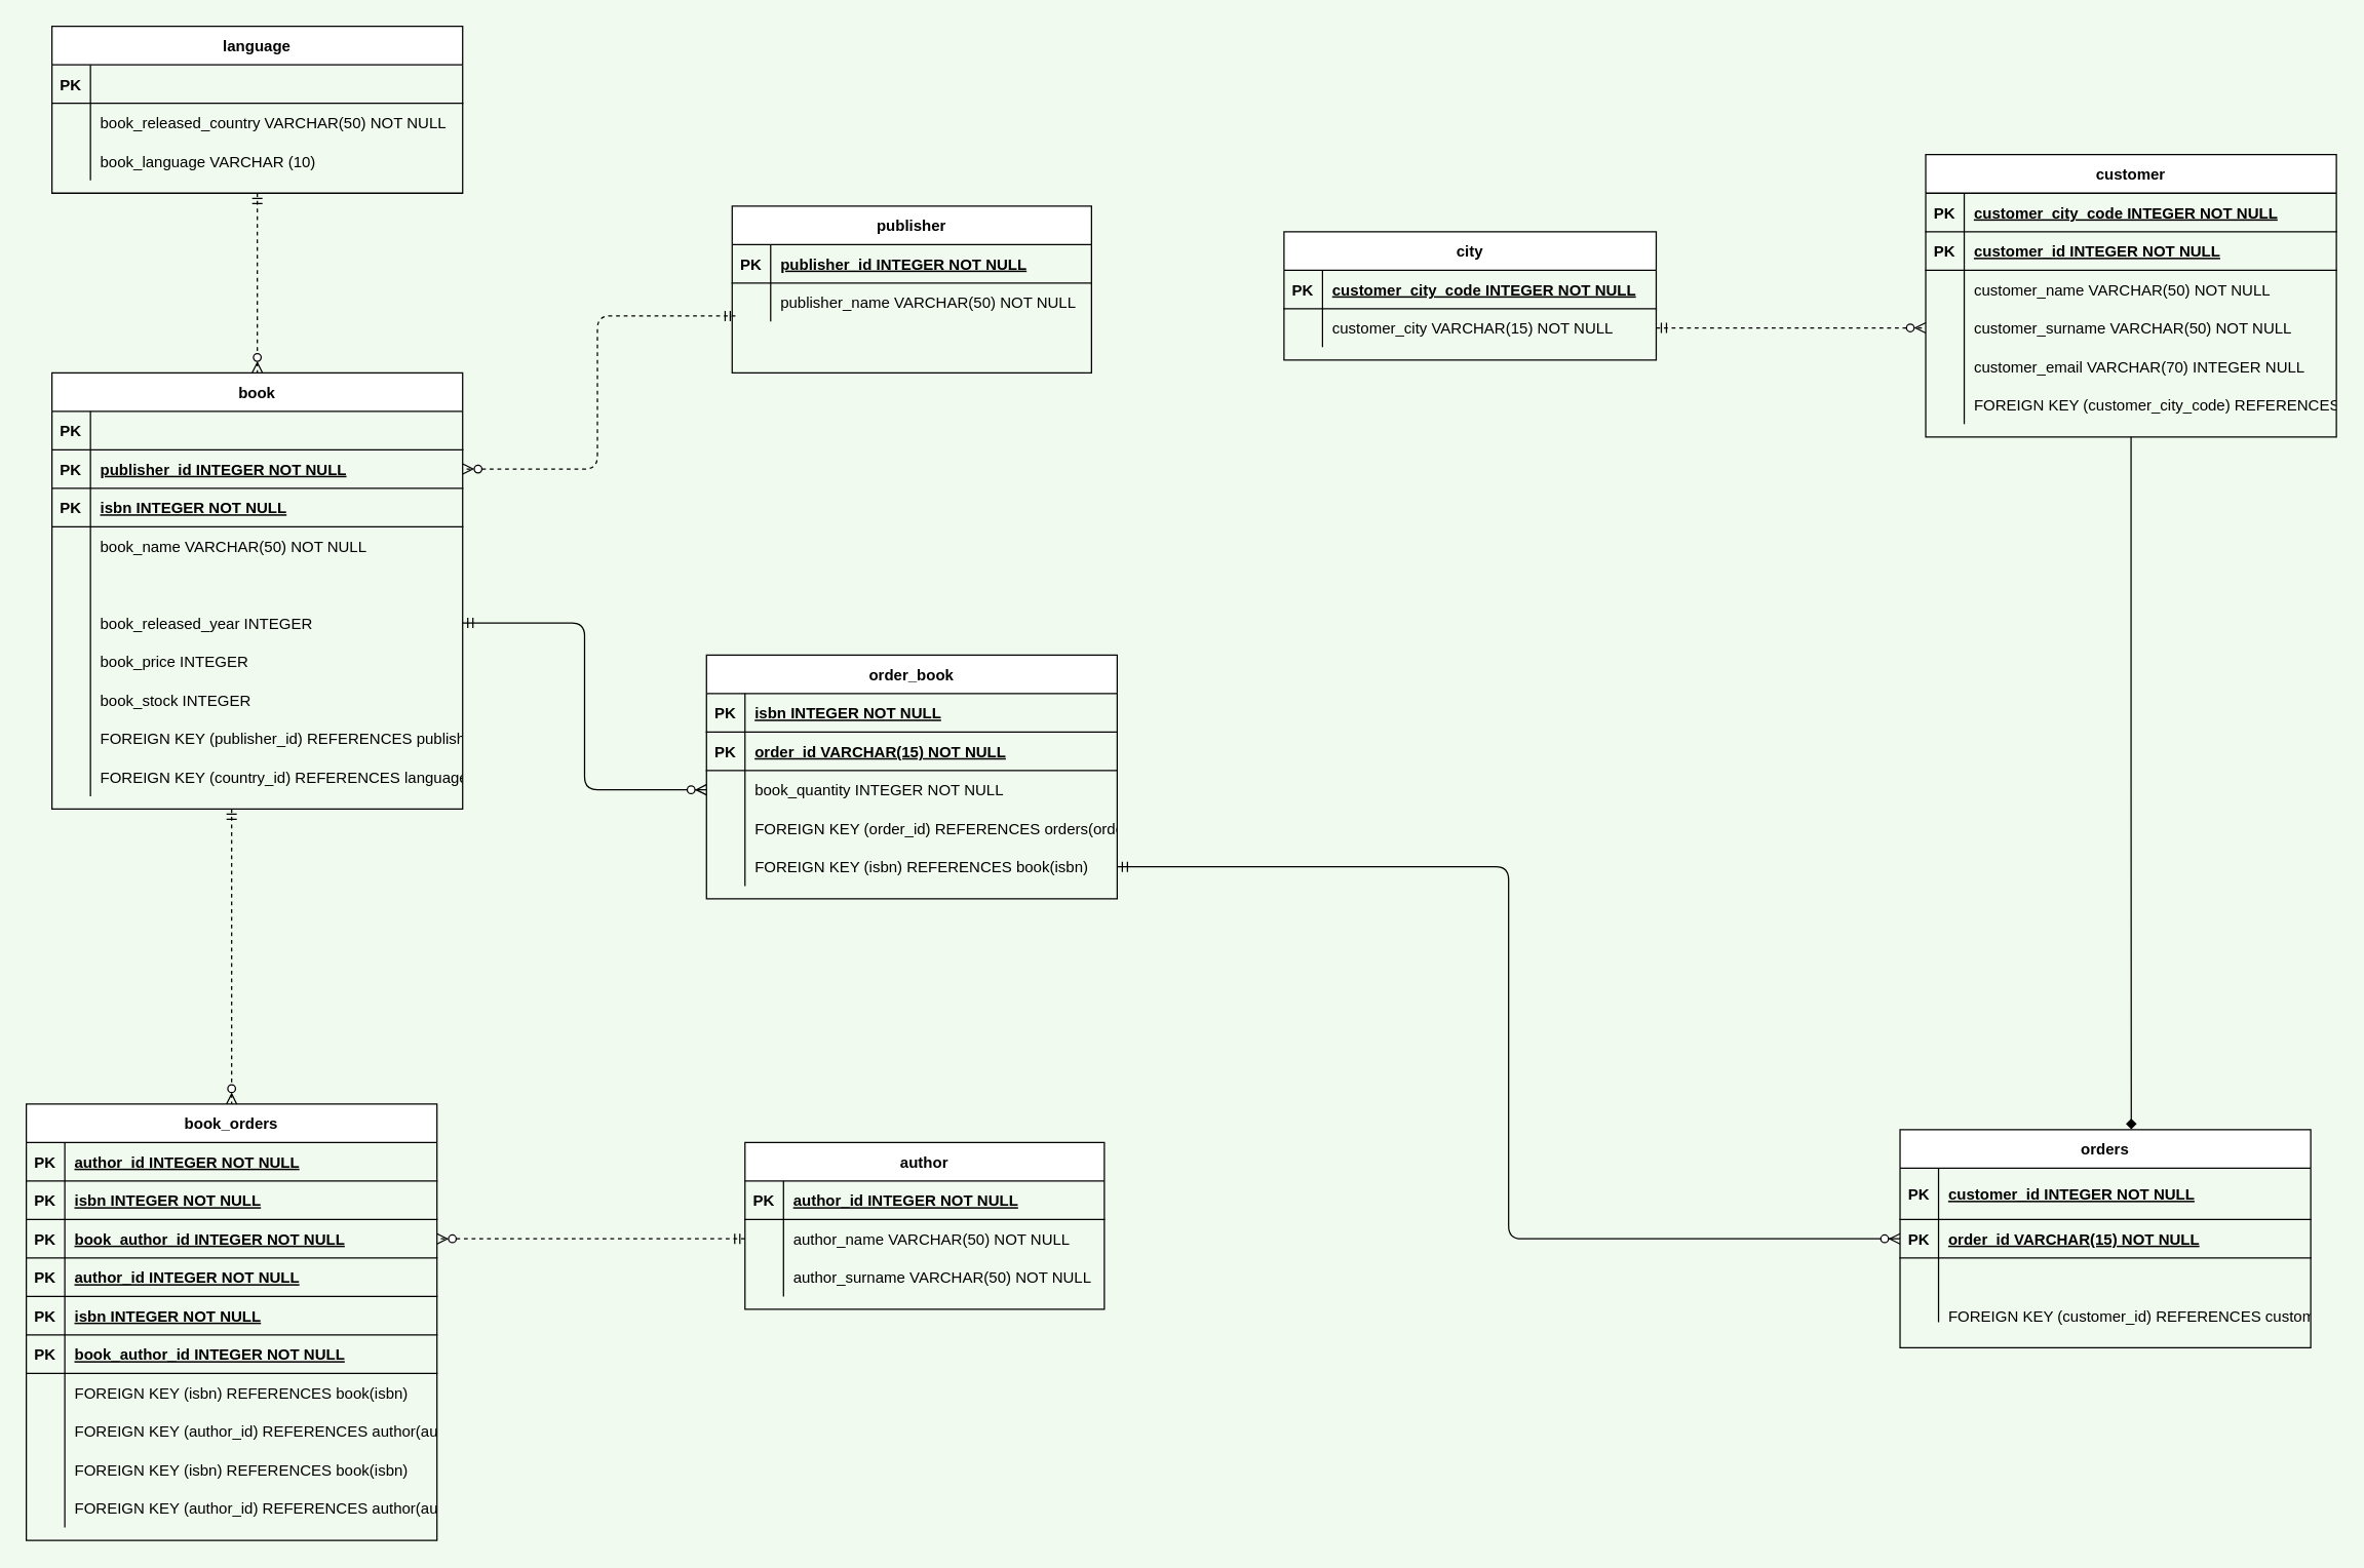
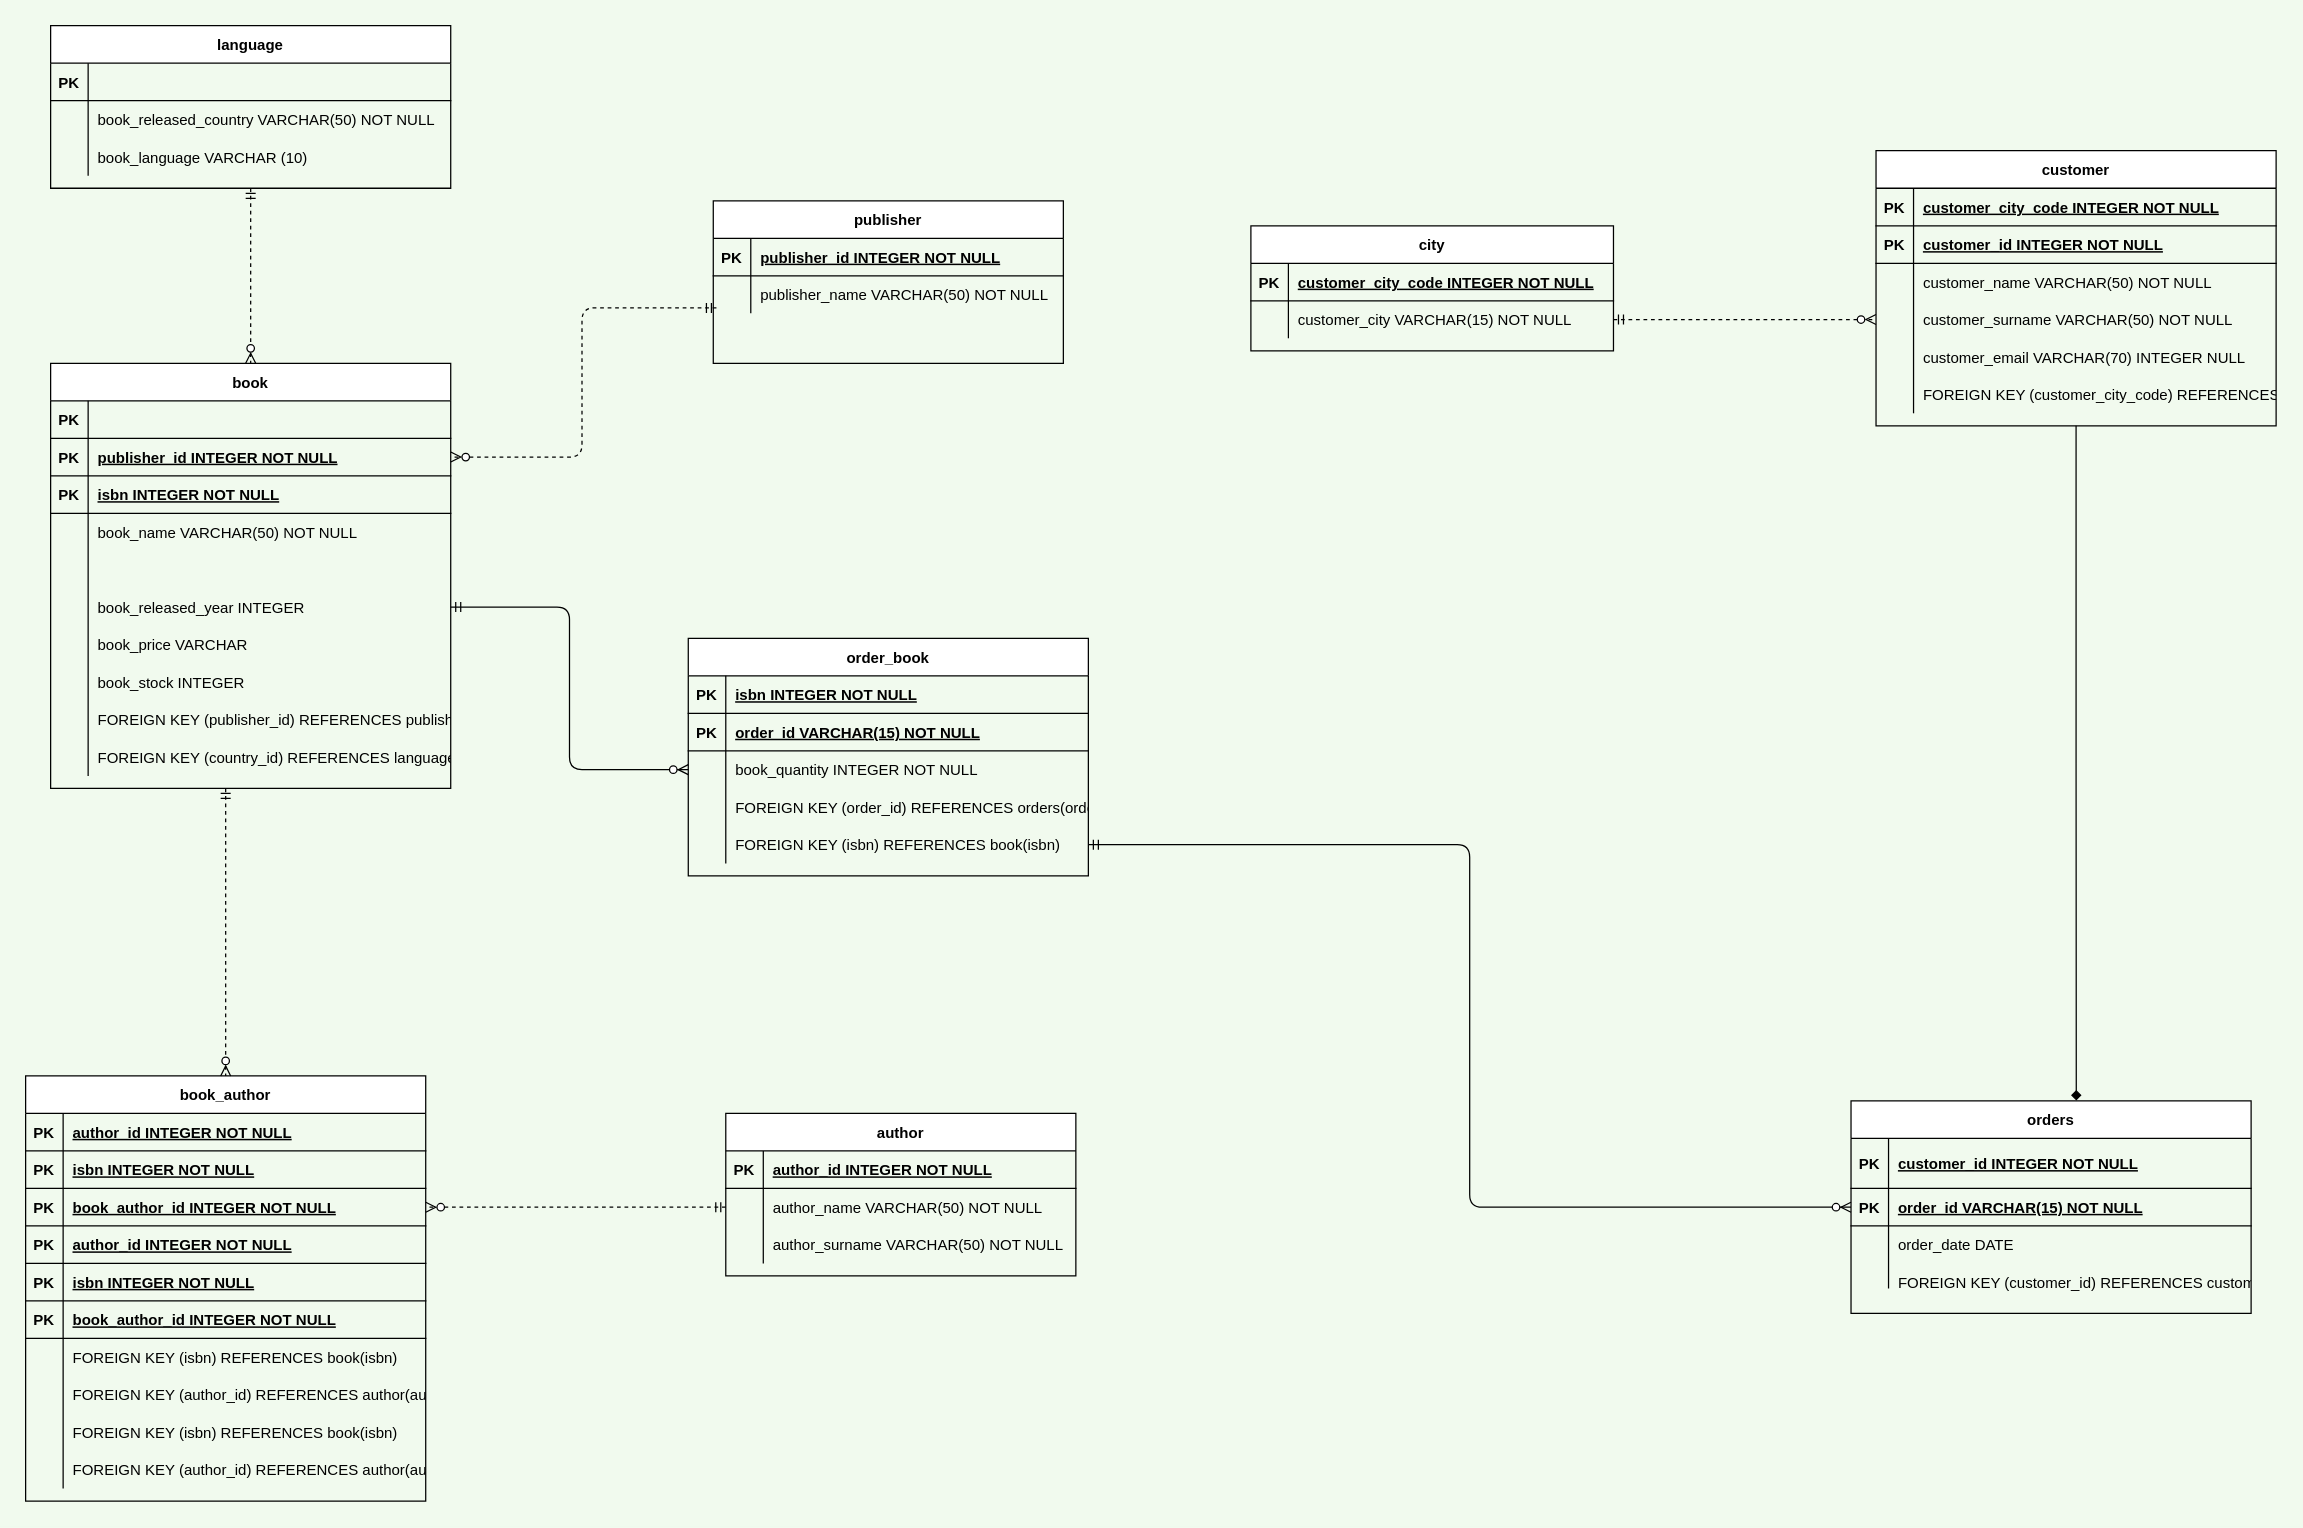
- <mxCell id="39" value="book_price INTEGER" style="shape=partialRectangle;overflow=hidden;connectable=0;fillColor=none;top=0;left=0;bottom=0;right=0;align=left;spacingLeft=6;" parent="37" vertex="1"><mxGeometry x="30" width="290" height="30" as="geometry"><mxRectangle width="290" height="30" as="alternateBounds" /></mxGeometry></mxCell>
+ <mxCell id="39" value="book_price VARCHAR" style="shape=partialRectangle;overflow=hidden;connectable=0;fillColor=none;top=0;left=0;bottom=0;right=0;align=left;spacingLeft=6;" parent="37" vertex="1"><mxGeometry x="30" width="290" height="30" as="geometry"><mxRectangle width="290" height="30" as="alternateBounds" /></mxGeometry></mxCell>
- <mxCell id="59" value="book_orders" style="shape=table;startSize=30;container=1;collapsible=1;childLayout=tableLayout;fixedRows=1;rowLines=0;fontStyle=1;align=center;resizeLast=1;" parent="1" vertex="1"><mxGeometry x="20" y="860" width="320" height="340" as="geometry" /></mxCell>
+ <mxCell id="59" value="book_author" style="shape=table;startSize=30;container=1;collapsible=1;childLayout=tableLayout;fixedRows=1;rowLines=0;fontStyle=1;align=center;resizeLast=1;" parent="1" vertex="1"><mxGeometry x="20" y="860" width="320" height="340" as="geometry" /></mxCell>
+ <mxCell id="126" value="order_date DATE" style="shape=partialRectangle;overflow=hidden;connectable=0;fillColor=none;top=0;left=0;bottom=0;right=0;align=left;spacingLeft=6;" parent="124" vertex="1"><mxGeometry x="30" width="290" height="30" as="geometry"><mxRectangle width="290" height="30" as="alternateBounds" /></mxGeometry></mxCell>
